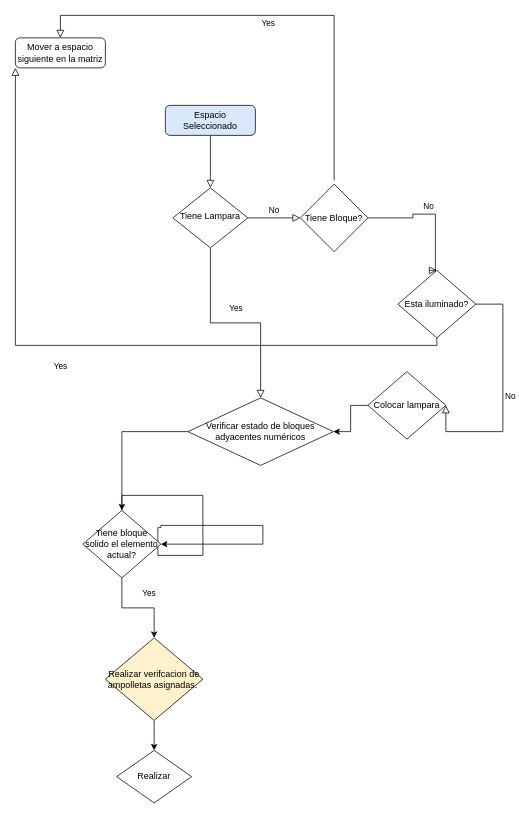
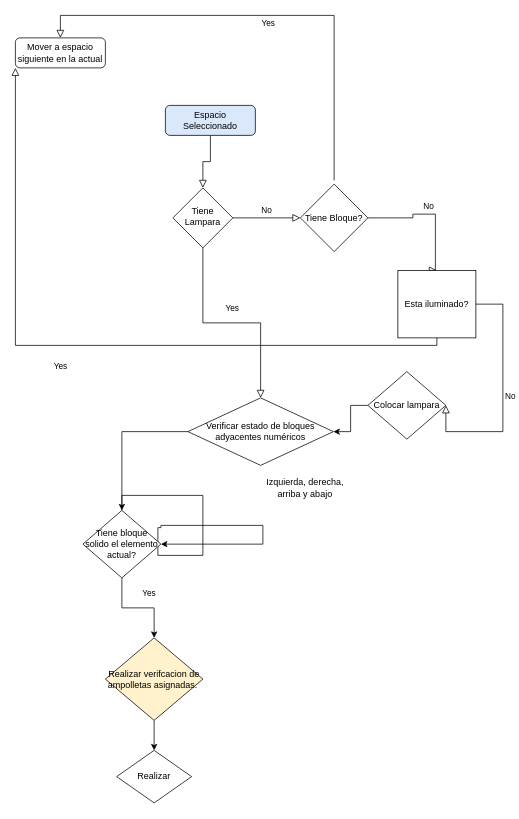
- <mxCell id="7" value="Mover a espacio siguiente en la matriz" style="rounded=1;whiteSpace=wrap;html=1;fontSize=12;glass=0;strokeWidth=1;shadow=0;" vertex="1" parent="1"><mxGeometry x="20" y="50" width="120" height="40" as="geometry" /></mxCell>
+ <mxCell id="7" value="Mover a espacio siguiente en la actual" style="rounded=1;whiteSpace=wrap;html=1;fontSize=12;glass=0;strokeWidth=1;shadow=0;" vertex="1" parent="1"><mxGeometry x="20" y="50" width="120" height="40" as="geometry" /></mxCell>
- <mxCell id="6" value="Tiene Lampara" style="rhombus;whiteSpace=wrap;html=1;shadow=0;fontFamily=Helvetica;fontSize=12;align=center;strokeWidth=1;spacing=6;spacingTop=-4;" parent="1" vertex="1"><mxGeometry x="230" y="250" width="100" height="80" as="geometry" /></mxCell>
+ <mxCell id="6" value="Tiene Lampara" style="rhombus;whiteSpace=wrap;html=1;shadow=0;fontFamily=Helvetica;fontSize=12;align=center;strokeWidth=1;spacing=6;spacingTop=-4;" parent="1" vertex="1"><mxGeometry x="230" y="250" width="80" height="80" as="geometry" /></mxCell>
- <mxCell id="11" value="Esta iluminado?" style="rhombus;whiteSpace=wrap;html=1;" vertex="1" parent="1"><mxGeometry x="530" y="360" width="104" height="90" as="geometry" /></mxCell>
+ <mxCell id="11" value="Esta iluminado?" style="whiteSpace=wrap;html=1;rounded=0;" vertex="1" parent="1"><mxGeometry x="530" y="360" width="104" height="90" as="geometry" /></mxCell>
+ <mxCell id="18" value="Izquierda, derecha, arriba y abajo" style="text;html=1;strokeColor=none;fillColor=none;align=center;verticalAlign=middle;whiteSpace=wrap;rounded=0;" vertex="1" parent="1"><mxGeometry x="340" y="630" width="133" height="40" as="geometry" /></mxCell>
